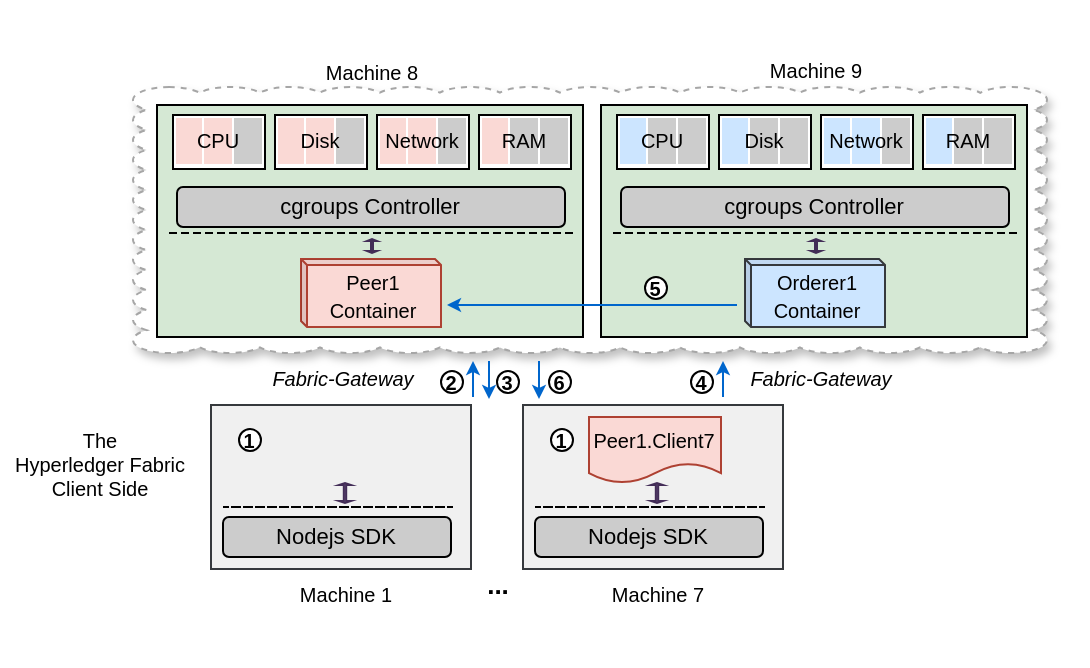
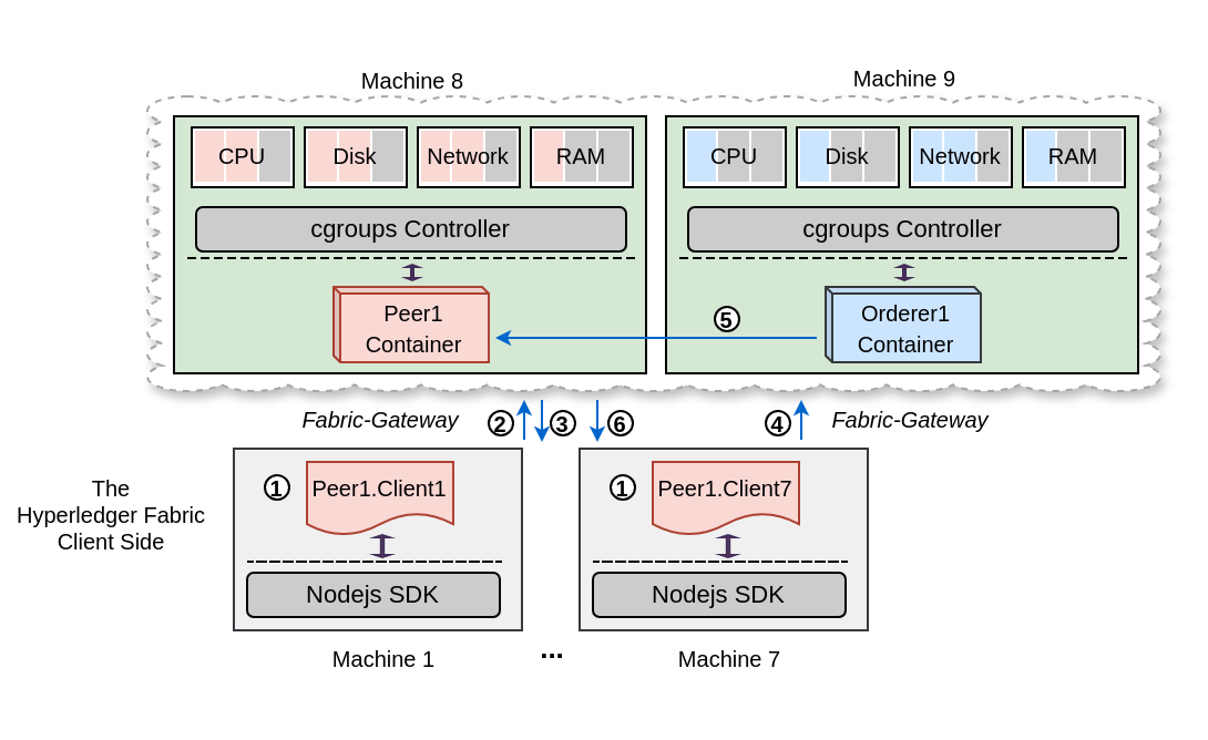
+ <mxCell id="36" value="&lt;font style=&quot;font-size: 10px;&quot;&gt;Peer1.Client1&lt;/font&gt;" style="shape=document;whiteSpace=wrap;html=1;boundedLbl=1;fillColor=#fad9d5;strokeColor=#ae4132;" parent="1" vertex="1"><mxGeometry x="138" y="208" width="66" height="33" as="geometry" /></mxCell>
